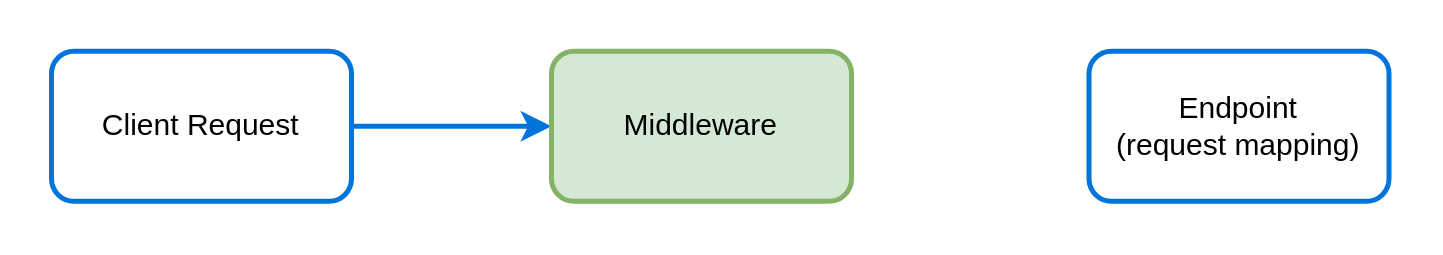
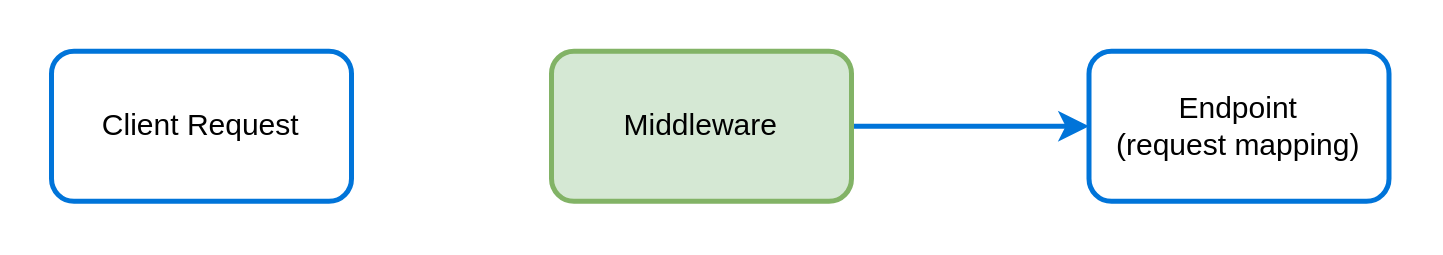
- <mxCell id="2" value="" style="edgeStyle=orthogonalEdgeStyle;rounded=0;orthogonalLoop=1;jettySize=auto;html=1;strokeColor=#0074D9;strokeWidth=2;" edge="1" parent="1" source="3" target="5"><mxGeometry relative="1" as="geometry" /></mxCell>
+ <mxCell id="4" value="" style="edgeStyle=orthogonalEdgeStyle;rounded=0;orthogonalLoop=1;jettySize=auto;html=1;strokeColor=#0074D9;strokeWidth=2;" edge="1" parent="1" source="5" target="6"><mxGeometry relative="1" as="geometry" /></mxCell>
